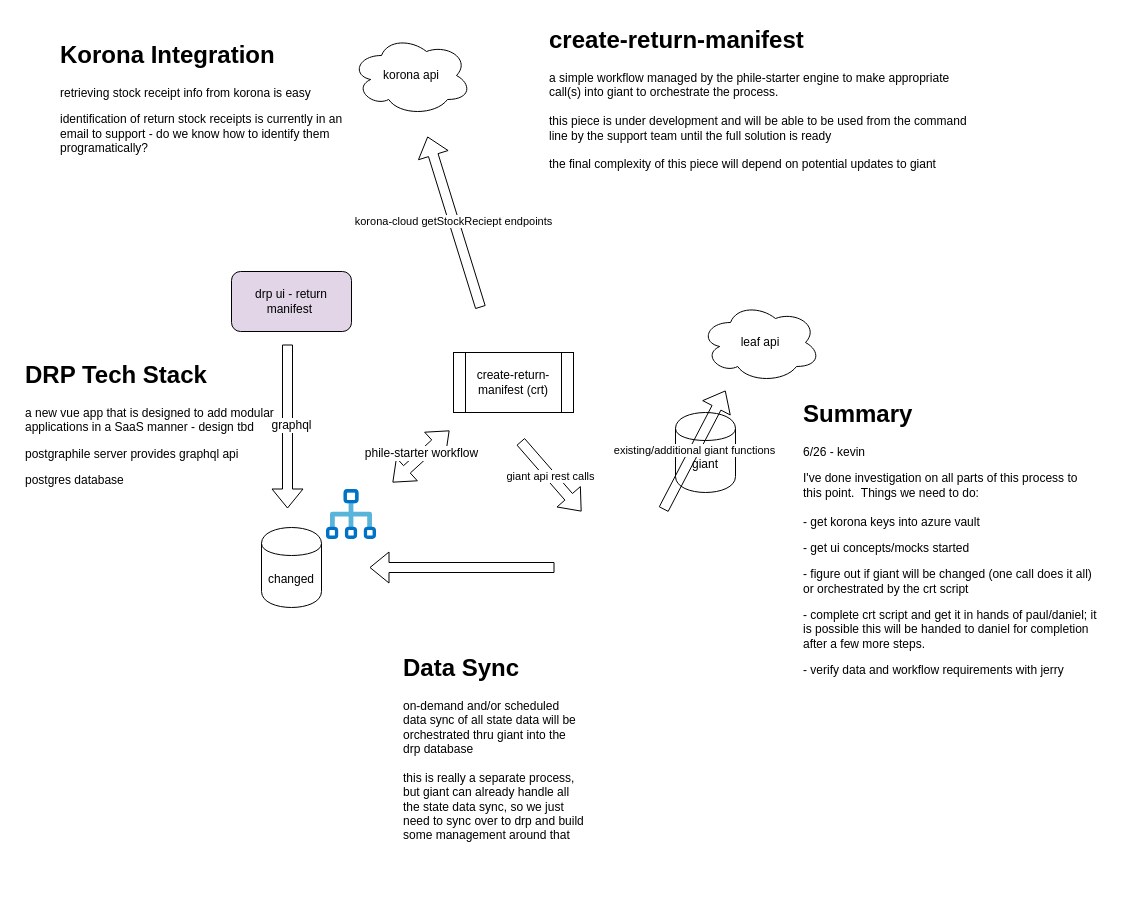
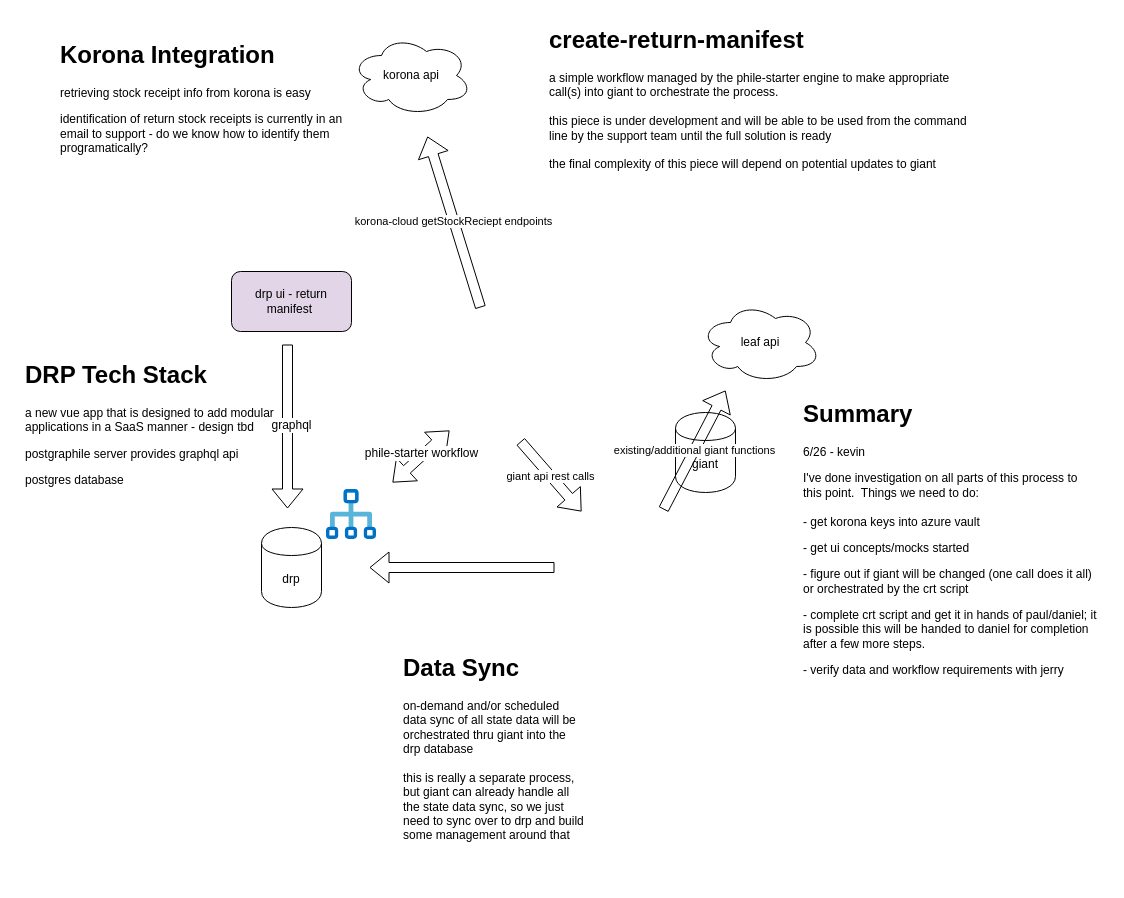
- <mxCell id="5" value="create-return-manifest (crt)" style="shape=process;whiteSpace=wrap;html=1;backgroundOutline=1;" vertex="1" parent="1"><mxGeometry x="453" y="352" width="120" height="60" as="geometry" /></mxCell>
- <mxCell id="2" value="changed" style="shape=cylinder;whiteSpace=wrap;html=1;boundedLbl=1;backgroundOutline=1;" vertex="1" parent="1"><mxGeometry x="261" y="527" width="60" height="80" as="geometry" /></mxCell>
+ <mxCell id="2" value="drp" style="shape=cylinder;whiteSpace=wrap;html=1;boundedLbl=1;backgroundOutline=1;" vertex="1" parent="1"><mxGeometry x="261" y="527" width="60" height="80" as="geometry" /></mxCell>
